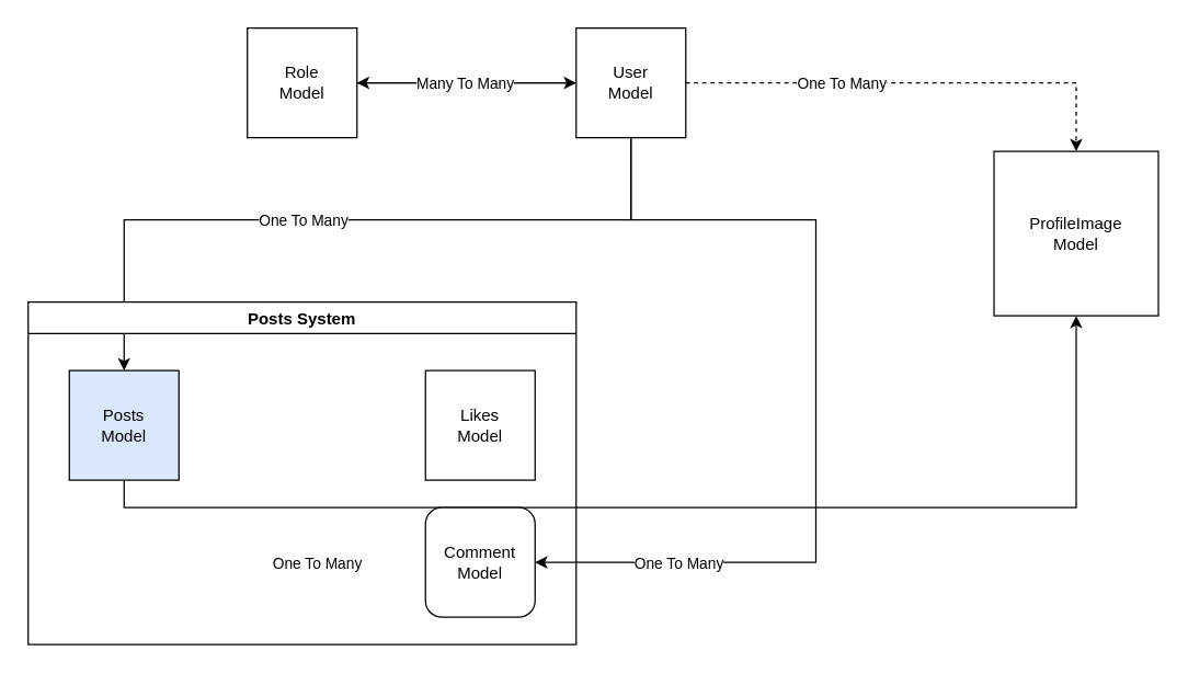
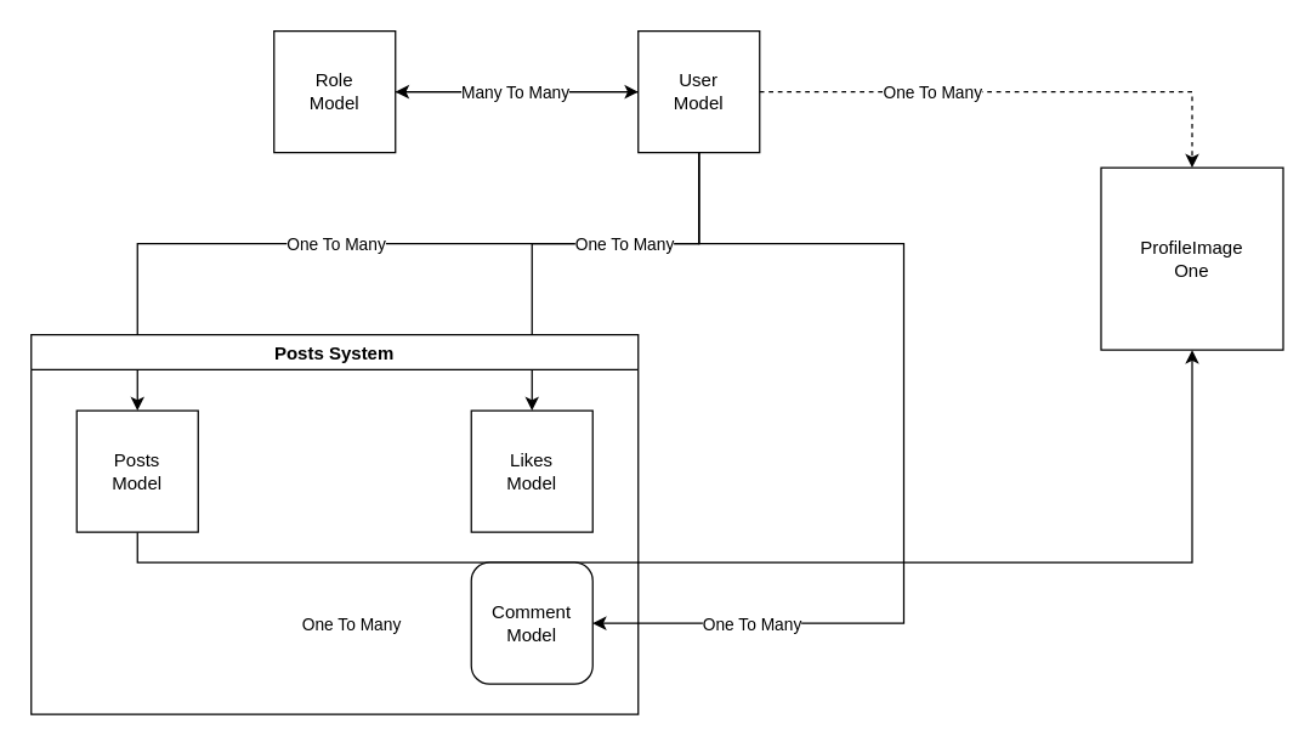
- <mxCell id="11" value="ProfileImage&lt;br&gt;Model" style="whiteSpace=wrap;html=1;aspect=fixed;" parent="1" vertex="1"><mxGeometry x="725" y="110" width="120" height="120" as="geometry" /></mxCell>
+ <mxCell id="11" value="ProfileImage&lt;br&gt;One" style="whiteSpace=wrap;html=1;aspect=fixed;" parent="1" vertex="1"><mxGeometry x="725" y="110" width="120" height="120" as="geometry" /></mxCell>
+ <mxCell id="6" style="edgeStyle=orthogonalEdgeStyle;rounded=0;orthogonalLoop=1;jettySize=auto;html=1;exitX=0.5;exitY=1;exitDx=0;exitDy=0;entryX=0.5;entryY=0;entryDx=0;entryDy=0;" parent="1" source="10" target="16" edge="1"><mxGeometry relative="1" as="geometry"><Array as="points"><mxPoint x="460" y="160" /><mxPoint x="350" y="160" /></Array></mxGeometry></mxCell>
+ <mxCell id="7" value="One To Many" style="edgeLabel;html=1;align=center;verticalAlign=middle;resizable=0;points=[];" parent="6" vertex="1" connectable="0"><mxGeometry x="0.529" y="3" relative="1" as="geometry"><mxPoint x="57" y="-44" as="offset" /></mxGeometry></mxCell>
- <mxCell id="18" value="Posts&lt;br&gt;Model" style="whiteSpace=wrap;html=1;aspect=fixed;fillColor=#dae8fc;" parent="15" vertex="1"><mxGeometry x="30" y="50" width="80" height="80" as="geometry" /></mxCell>
+ <mxCell id="18" value="Posts&lt;br&gt;Model" style="whiteSpace=wrap;html=1;aspect=fixed;" parent="15" vertex="1"><mxGeometry x="30" y="50" width="80" height="80" as="geometry" /></mxCell>
